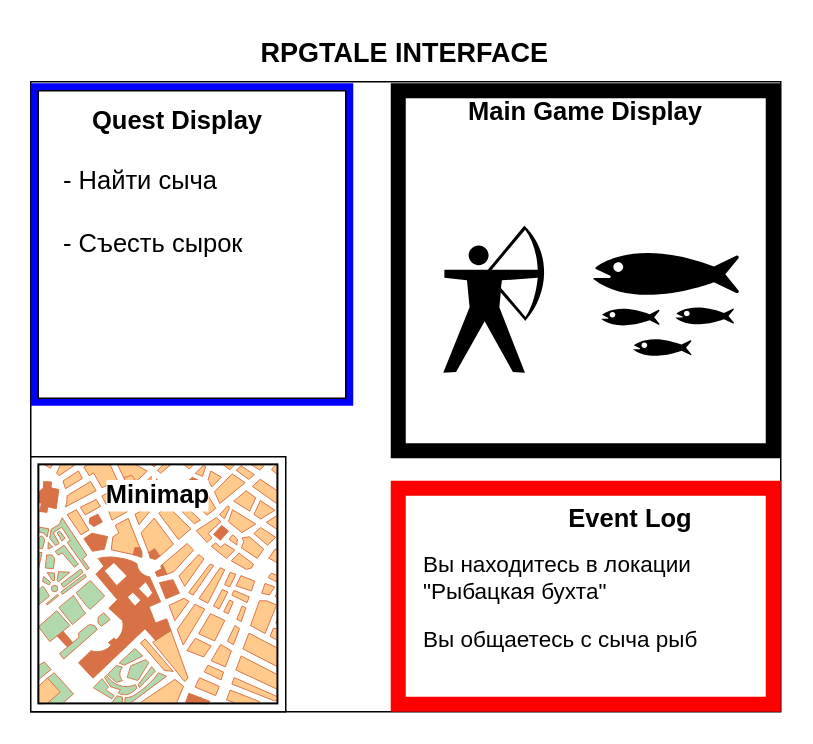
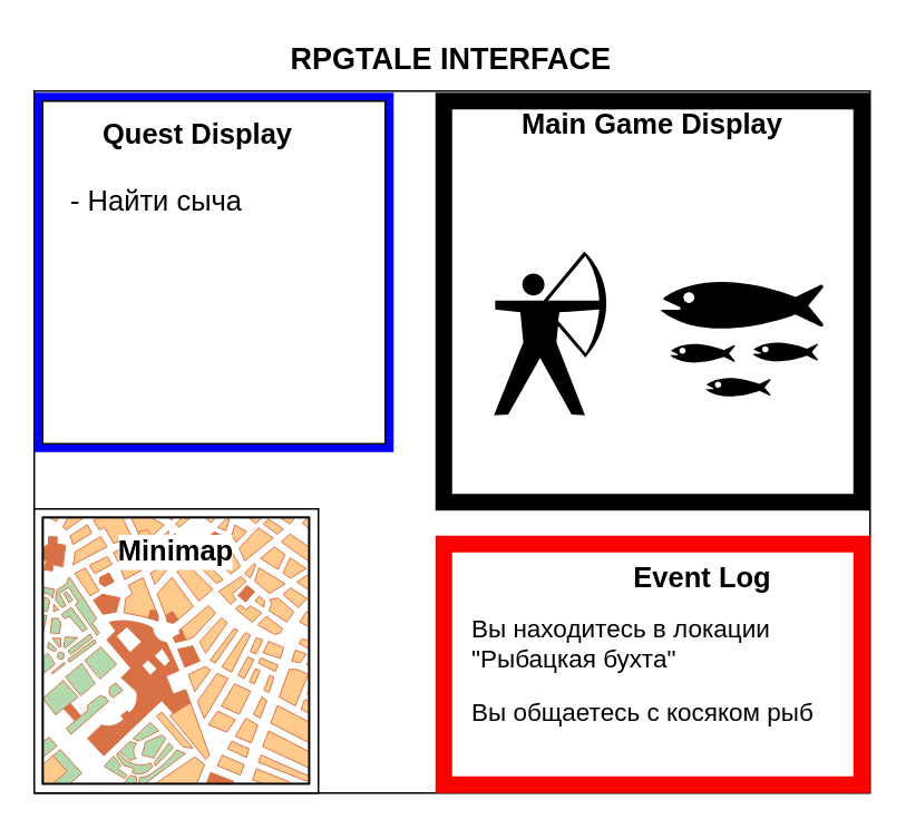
- <mxCell id="12" value="- Съесть сырок" style="text;html=1;strokeColor=none;fillColor=none;align=left;verticalAlign=middle;whiteSpace=wrap;rounded=0;labelBackgroundColor=default;labelBorderColor=none;fontSize=17;fontColor=#000000;" vertex="1" parent="8"><mxGeometry x="15" y="87.5" width="140" height="30" as="geometry" /></mxCell>
- <mxCell id="21" value="Вы общаетесь с сыча рыб" style="text;html=1;strokeColor=none;fillColor=none;align=left;verticalAlign=middle;whiteSpace=wrap;rounded=0;labelBackgroundColor=default;labelBorderColor=none;fontSize=15;fontColor=#000000;spacing=2;spacingLeft=0;spacingBottom=0;strokeWidth=4;" vertex="1" parent="17"><mxGeometry x="15" y="85" width="230" height="30" as="geometry" /></mxCell>
+ <mxCell id="21" value="Вы общаетесь с косяком рыб" style="text;html=1;strokeColor=none;fillColor=none;align=left;verticalAlign=middle;whiteSpace=wrap;rounded=0;labelBackgroundColor=default;labelBorderColor=none;fontSize=15;fontColor=#000000;spacing=2;spacingLeft=0;spacingBottom=0;strokeWidth=4;" vertex="1" parent="17"><mxGeometry x="15" y="85" width="230" height="30" as="geometry" /></mxCell>
